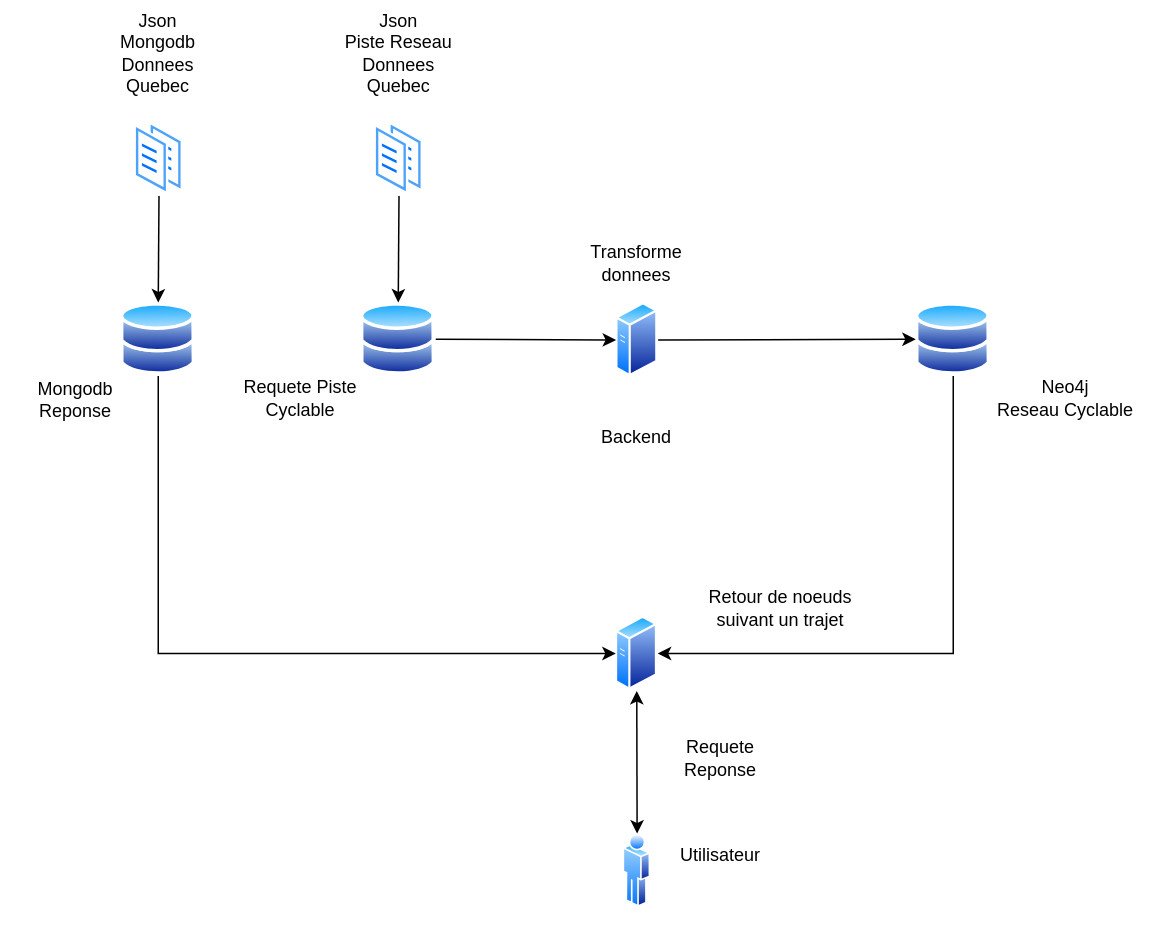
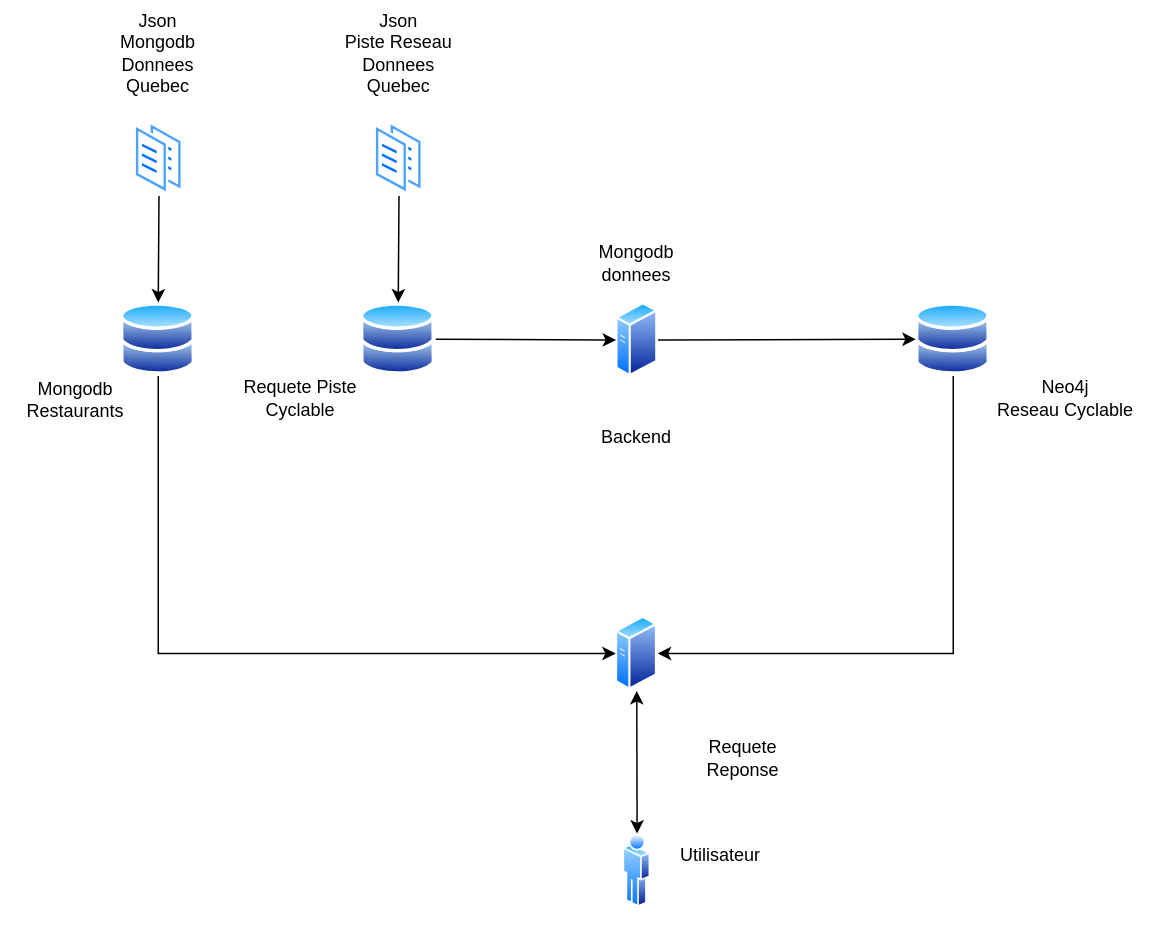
- <mxCell id="21" value="Transforme donnees" style="text;html=1;strokeColor=none;fillColor=none;align=center;verticalAlign=middle;whiteSpace=wrap;rounded=0;" vertex="1" parent="1"><mxGeometry x="394.25" y="160" width="60" height="30" as="geometry" /></mxCell>
+ <mxCell id="21" value="Mongodb donnees" style="text;html=1;strokeColor=none;fillColor=none;align=center;verticalAlign=middle;whiteSpace=wrap;rounded=0;" vertex="1" parent="1"><mxGeometry x="394.25" y="160" width="60" height="30" as="geometry" /></mxCell>
- <mxCell id="18" value="Mongodb Reponse" style="text;html=1;strokeColor=none;fillColor=none;align=center;verticalAlign=middle;whiteSpace=wrap;rounded=0;" vertex="1" parent="1"><mxGeometry x="20" y="251" width="60" height="30" as="geometry" /></mxCell>
+ <mxCell id="18" value="Mongodb Restaurants" style="text;html=1;strokeColor=none;fillColor=none;align=center;verticalAlign=middle;whiteSpace=wrap;rounded=0;" vertex="1" parent="1"><mxGeometry x="20" y="251" width="60" height="30" as="geometry" /></mxCell>
- <mxCell id="26" value="Retour de noeuds suivant un trajet" style="text;html=1;strokeColor=none;fillColor=none;align=center;verticalAlign=middle;whiteSpace=wrap;rounded=0;" vertex="1" parent="1"><mxGeometry x="470" y="390" width="100" height="30" as="geometry" /></mxCell>
- <mxCell id="25" value="Requete&lt;br&gt;Reponse" style="text;html=1;strokeColor=none;fillColor=none;align=center;verticalAlign=middle;whiteSpace=wrap;rounded=0;" vertex="1" parent="1"><mxGeometry x="450" y="490" width="60" height="30" as="geometry" /></mxCell>
+ <mxCell id="25" value="Requete&lt;br&gt;Reponse" style="text;html=1;strokeColor=none;fillColor=none;align=center;verticalAlign=middle;whiteSpace=wrap;rounded=0;" vertex="1" parent="1"><mxGeometry x="465" y="490" width="60" height="30" as="geometry" /></mxCell>
